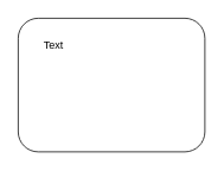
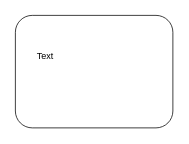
- <mxCell id="3" value="Text" style="text;html=1;strokeColor=none;fillColor=none;align=center;verticalAlign=middle;whiteSpace=wrap;rounded=0;" vertex="1" parent="1"><mxGeometry x="40" y="40" width="40" height="20" as="geometry" /></mxCell>
+ <mxCell id="3" value="Text" style="text;html=1;strokeColor=none;fillColor=none;align=center;verticalAlign=middle;whiteSpace=wrap;rounded=0;" vertex="1" parent="1"><mxGeometry x="40" y="65" width="40" height="20" as="geometry" /></mxCell>
